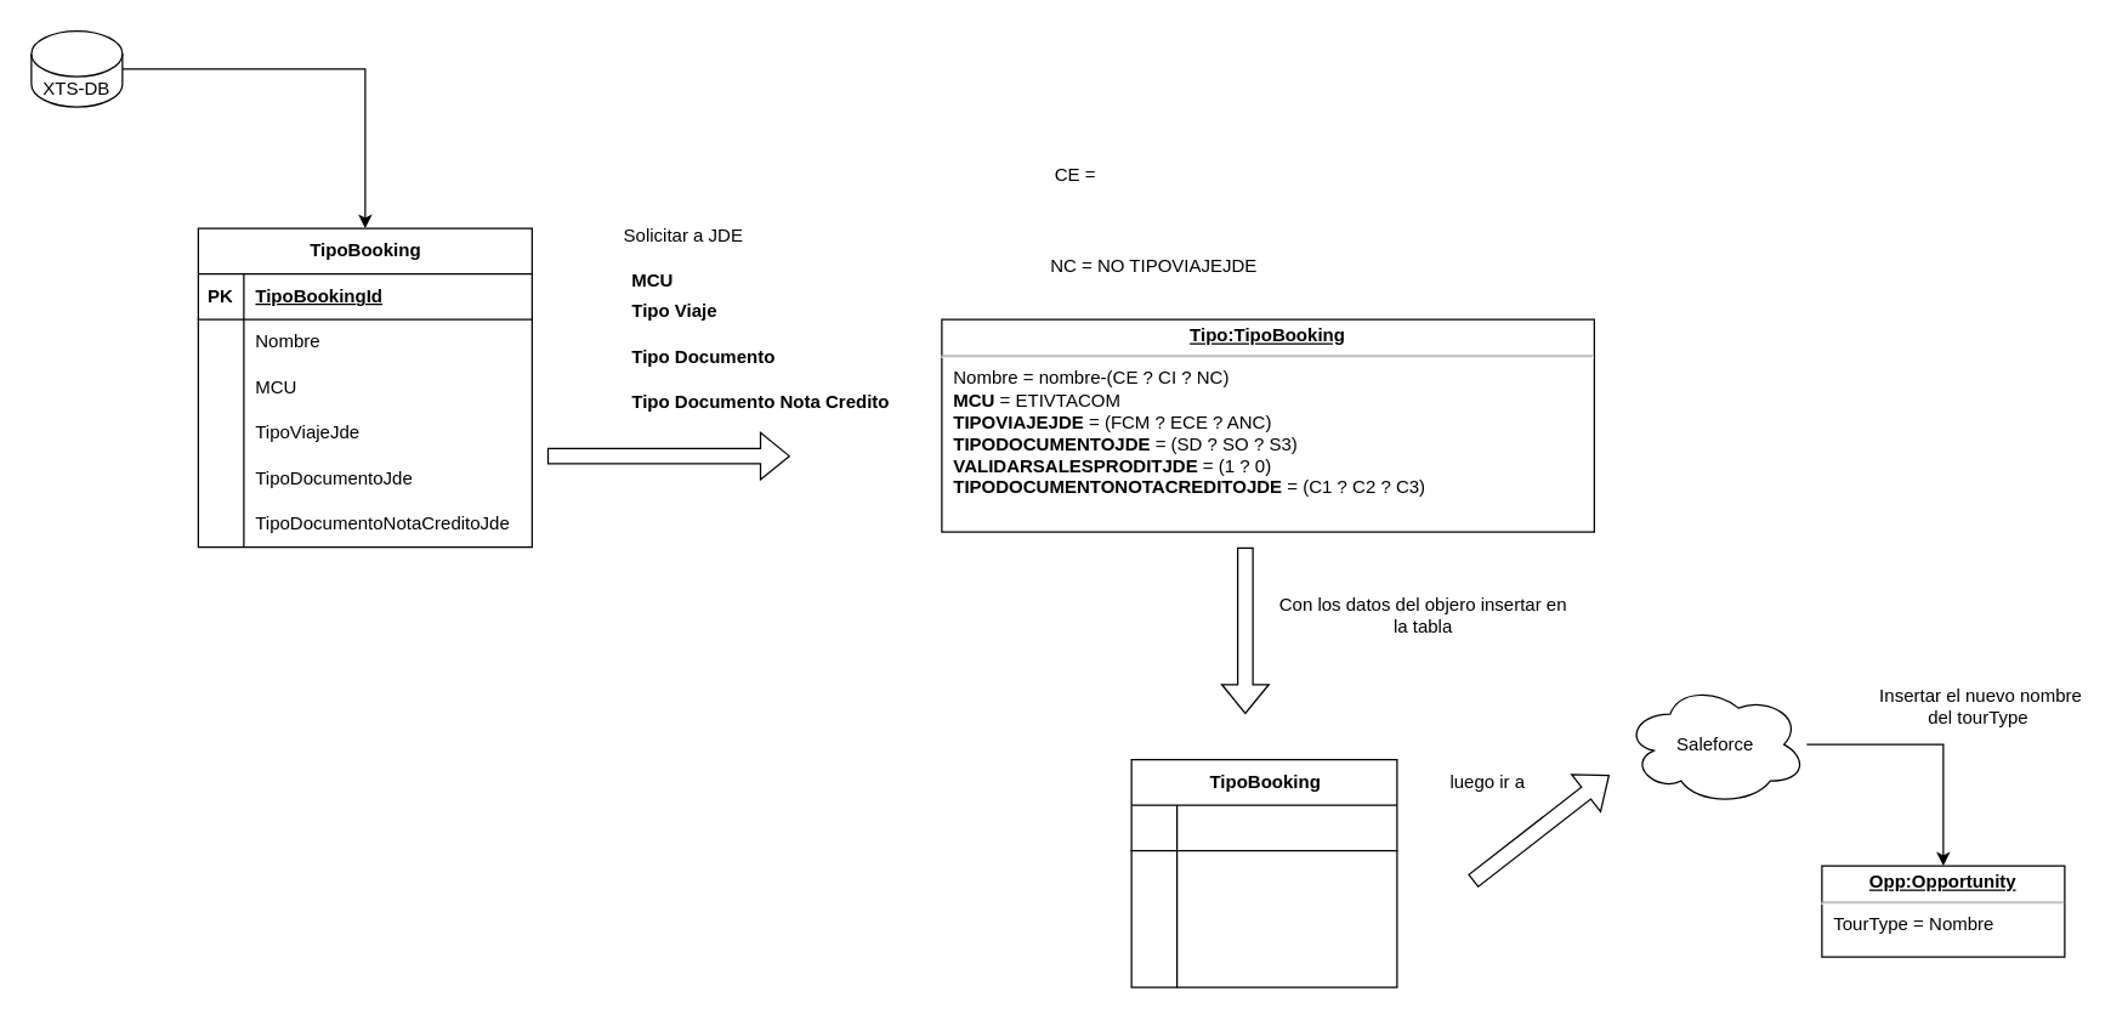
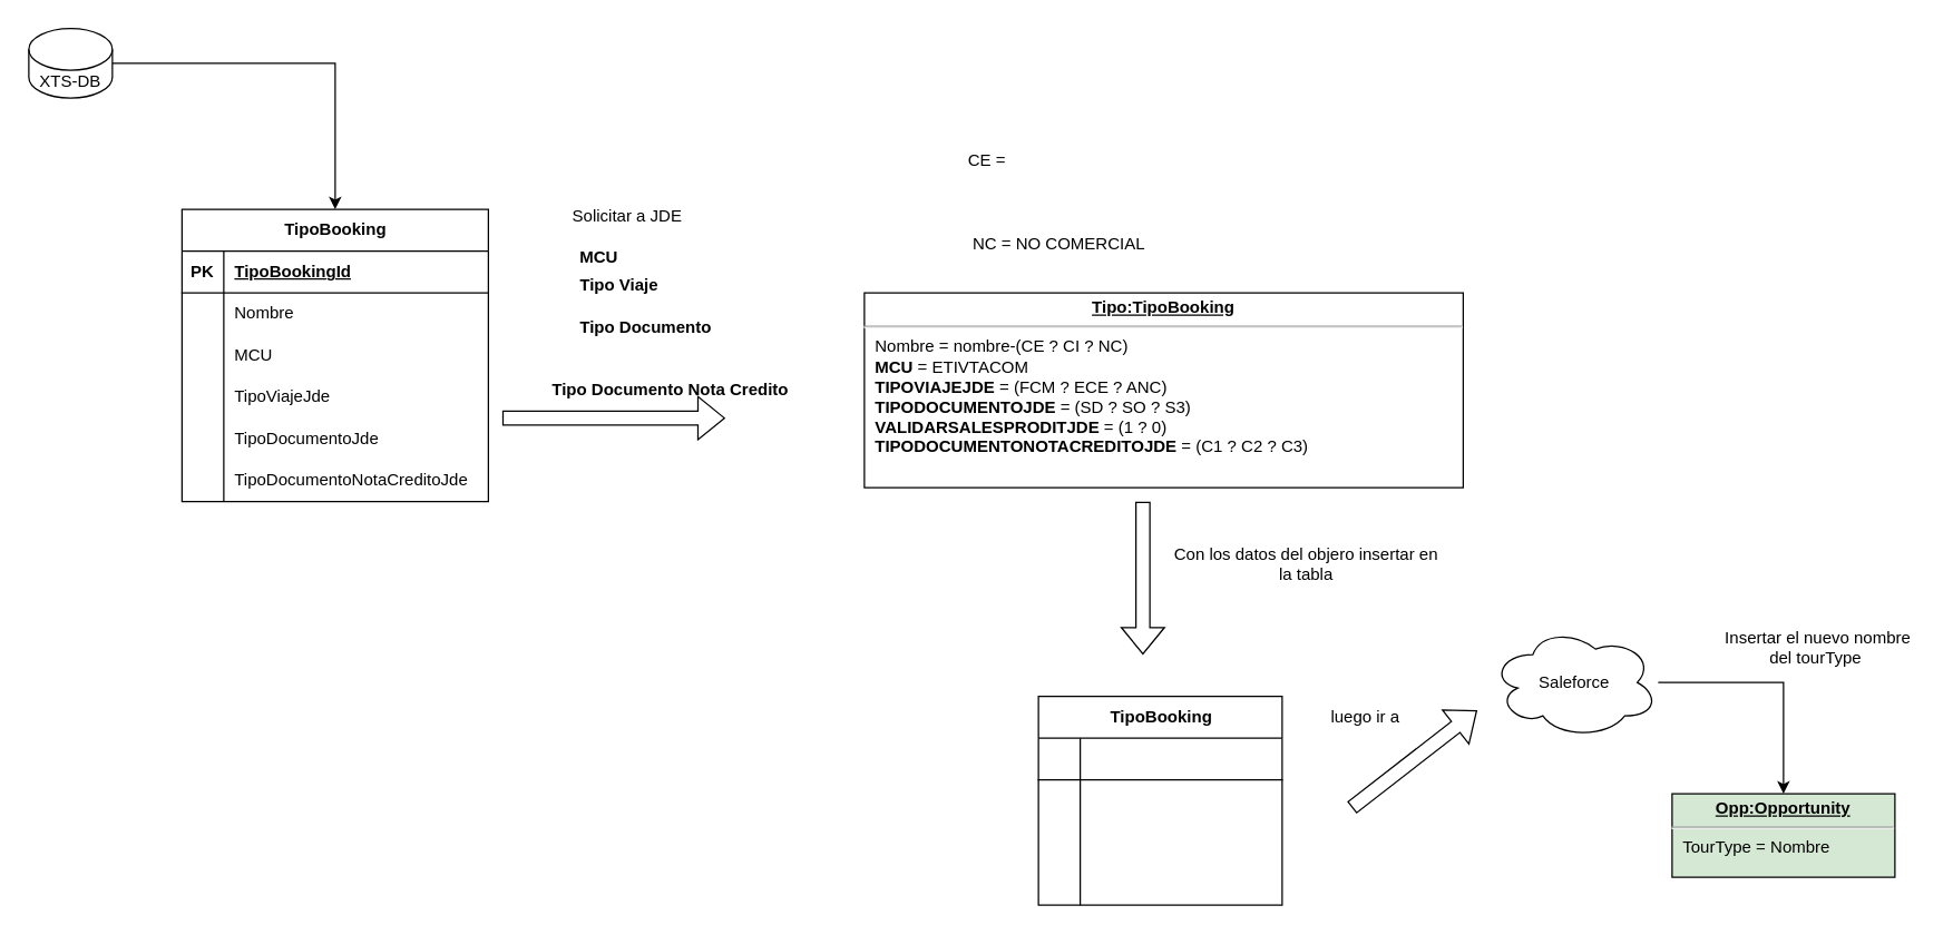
- <mxCell id="31" value="NC = NO TIPOVIAJEJDE" style="text;html=1;align=center;verticalAlign=middle;whiteSpace=wrap;rounded=0;" vertex="1" parent="1"><mxGeometry x="660" y="160" width="200" height="30" as="geometry" /></mxCell>
+ <mxCell id="31" value="NC = NO COMERCIAL" style="text;html=1;align=center;verticalAlign=middle;whiteSpace=wrap;rounded=0;" vertex="1" parent="1"><mxGeometry x="660" y="160" width="200" height="30" as="geometry" /></mxCell>
- <mxCell id="28" value="Tipo Documento Nota Credito" style="text;strokeColor=none;fillColor=none;align=left;verticalAlign=middle;spacingLeft=4;spacingRight=4;overflow=hidden;points=[[0,0.5],[1,0.5]];portConstraint=eastwest;rotatable=0;whiteSpace=wrap;html=1;fontStyle=1" vertex="1" parent="1"><mxGeometry x="410" y="250" width="190" height="30" as="geometry" /></mxCell>
+ <mxCell id="28" value="Tipo Documento Nota Credito" style="text;strokeColor=none;fillColor=none;align=left;verticalAlign=middle;spacingLeft=4;spacingRight=4;overflow=hidden;points=[[0,0.5],[1,0.5]];portConstraint=eastwest;rotatable=0;whiteSpace=wrap;html=1;fontStyle=1" vertex="1" parent="1"><mxGeometry x="390" y="265" width="190" height="30" as="geometry" /></mxCell>
- <mxCell id="49" value="&lt;p style=&quot;margin:0px;margin-top:4px;text-align:center;text-decoration:underline;&quot;&gt;&lt;b&gt;Opp:Opportunity&lt;/b&gt;&lt;/p&gt;&lt;hr&gt;&lt;p style=&quot;margin:0px;margin-left:8px;&quot;&gt;TourType = Nombre&lt;br&gt;&lt;br&gt;&lt;/p&gt;" style="verticalAlign=top;align=left;overflow=fill;html=1;whiteSpace=wrap;" vertex="1" parent="1"><mxGeometry x="1200" y="570" width="160" height="60" as="geometry" /></mxCell>
+ <mxCell id="49" value="&lt;p style=&quot;margin:0px;margin-top:4px;text-align:center;text-decoration:underline;&quot;&gt;&lt;b&gt;Opp:Opportunity&lt;/b&gt;&lt;/p&gt;&lt;hr&gt;&lt;p style=&quot;margin:0px;margin-left:8px;&quot;&gt;TourType = Nombre&lt;br&gt;&lt;br&gt;&lt;/p&gt;" style="verticalAlign=top;align=left;overflow=fill;html=1;whiteSpace=wrap;fillColor=#d5e8d4;" vertex="1" parent="1"><mxGeometry x="1200" y="570" width="160" height="60" as="geometry" /></mxCell>
